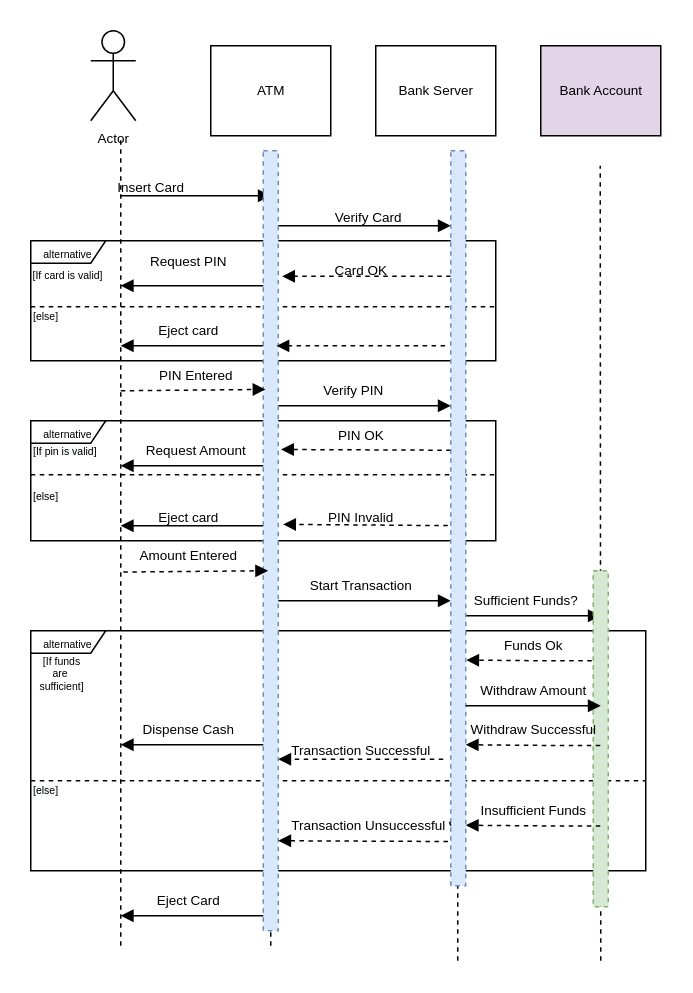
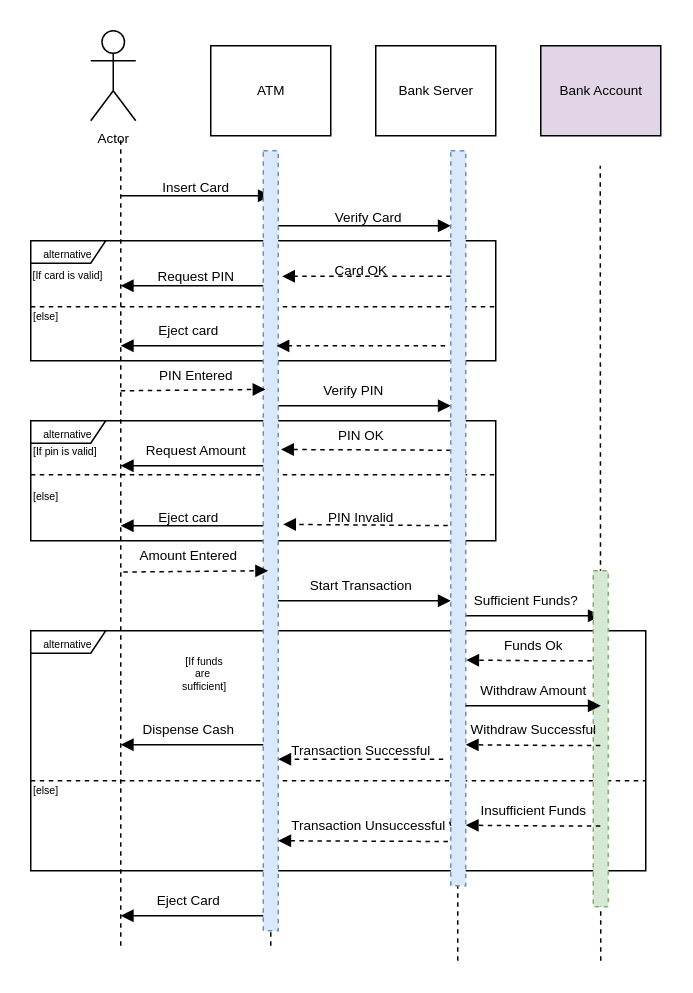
- <mxCell id="42" value="Insert Card" style="text;html=1;align=center;verticalAlign=middle;resizable=0;points=[];autosize=1;strokeColor=none;fillColor=none;fontSize=9;" vertex="1" parent="1"><mxGeometry x="70" y="115" width="60" height="20" as="geometry" /></mxCell>
+ <mxCell id="42" value="Insert Card" style="text;html=1;align=center;verticalAlign=middle;resizable=0;points=[];autosize=1;strokeColor=none;fillColor=none;fontSize=9;" vertex="1" parent="1"><mxGeometry x="100" y="115" width="60" height="20" as="geometry" /></mxCell>
- <mxCell id="43" value="Request PIN" style="text;html=1;align=center;verticalAlign=middle;resizable=0;points=[];autosize=1;strokeColor=none;fillColor=none;fontSize=9;" vertex="1" parent="1"><mxGeometry x="90" y="164" width="70" height="20" as="geometry" /></mxCell>
+ <mxCell id="43" value="Request PIN" style="text;html=1;align=center;verticalAlign=middle;resizable=0;points=[];autosize=1;strokeColor=none;fillColor=none;fontSize=9;" vertex="1" parent="1"><mxGeometry x="95" y="174" width="70" height="20" as="geometry" /></mxCell>
- <mxCell id="20" value="&lt;div style=&quot;text-align: center&quot;&gt;&lt;span&gt;&lt;font face=&quot;helvetica&quot;&gt;[If funds are&amp;nbsp;&lt;/font&gt;&lt;/span&gt;&lt;/div&gt;&lt;div style=&quot;text-align: center&quot;&gt;&lt;span&gt;&lt;font face=&quot;helvetica&quot;&gt;sufficient]&lt;/font&gt;&lt;/span&gt;&lt;/div&gt;" style="text;whiteSpace=wrap;html=1;fontSize=7;" vertex="1" parent="1"><mxGeometry x="20" y="430" width="40" height="40" as="geometry" /></mxCell>
+ <mxCell id="20" value="&lt;div style=&quot;text-align: center&quot;&gt;&lt;span&gt;&lt;font face=&quot;helvetica&quot;&gt;[If funds are&amp;nbsp;&lt;/font&gt;&lt;/span&gt;&lt;/div&gt;&lt;div style=&quot;text-align: center&quot;&gt;&lt;span&gt;&lt;font face=&quot;helvetica&quot;&gt;sufficient]&lt;/font&gt;&lt;/span&gt;&lt;/div&gt;" style="text;whiteSpace=wrap;html=1;fontSize=7;" vertex="1" parent="1"><mxGeometry x="115" y="430" width="40" height="40" as="geometry" /></mxCell>
